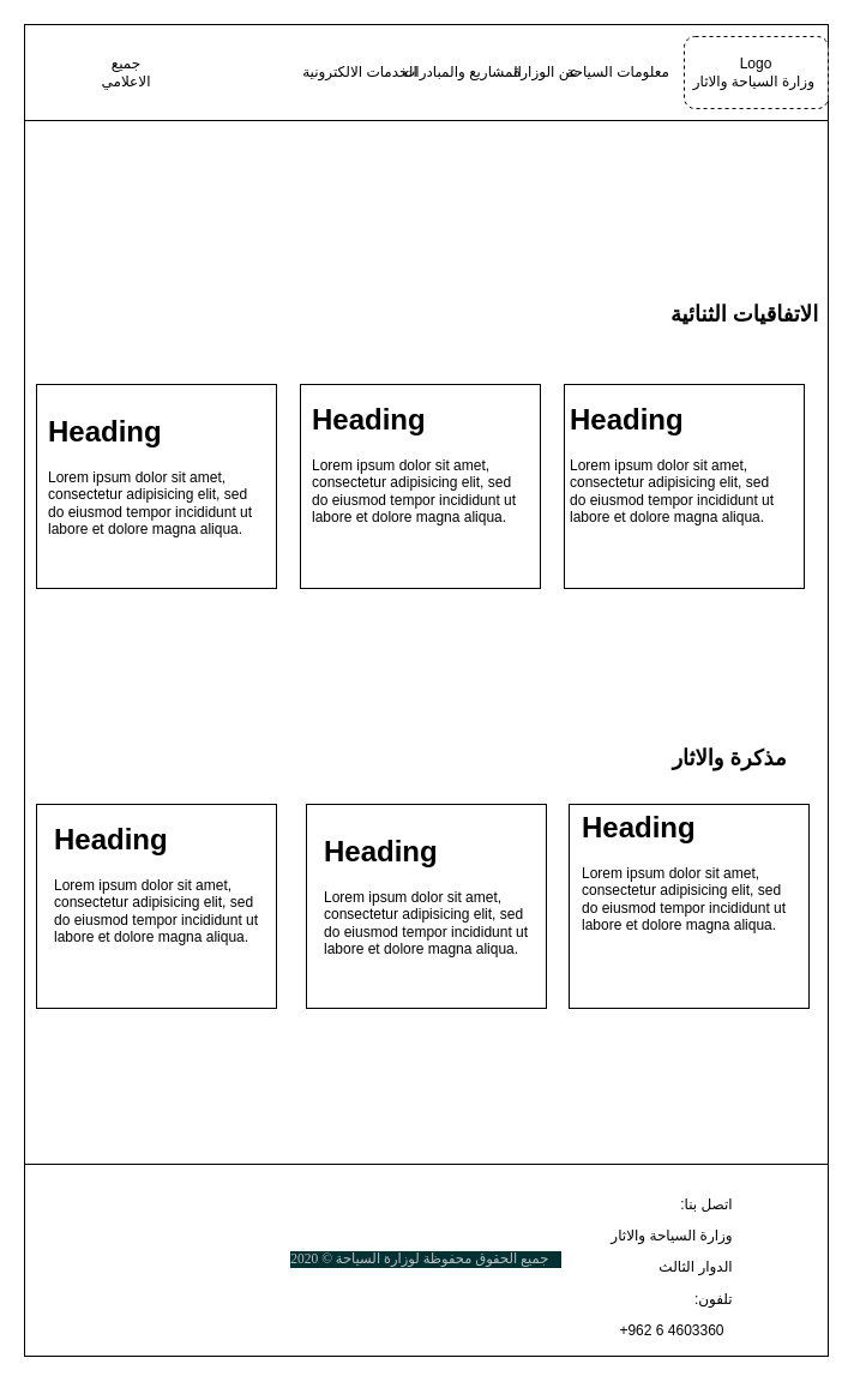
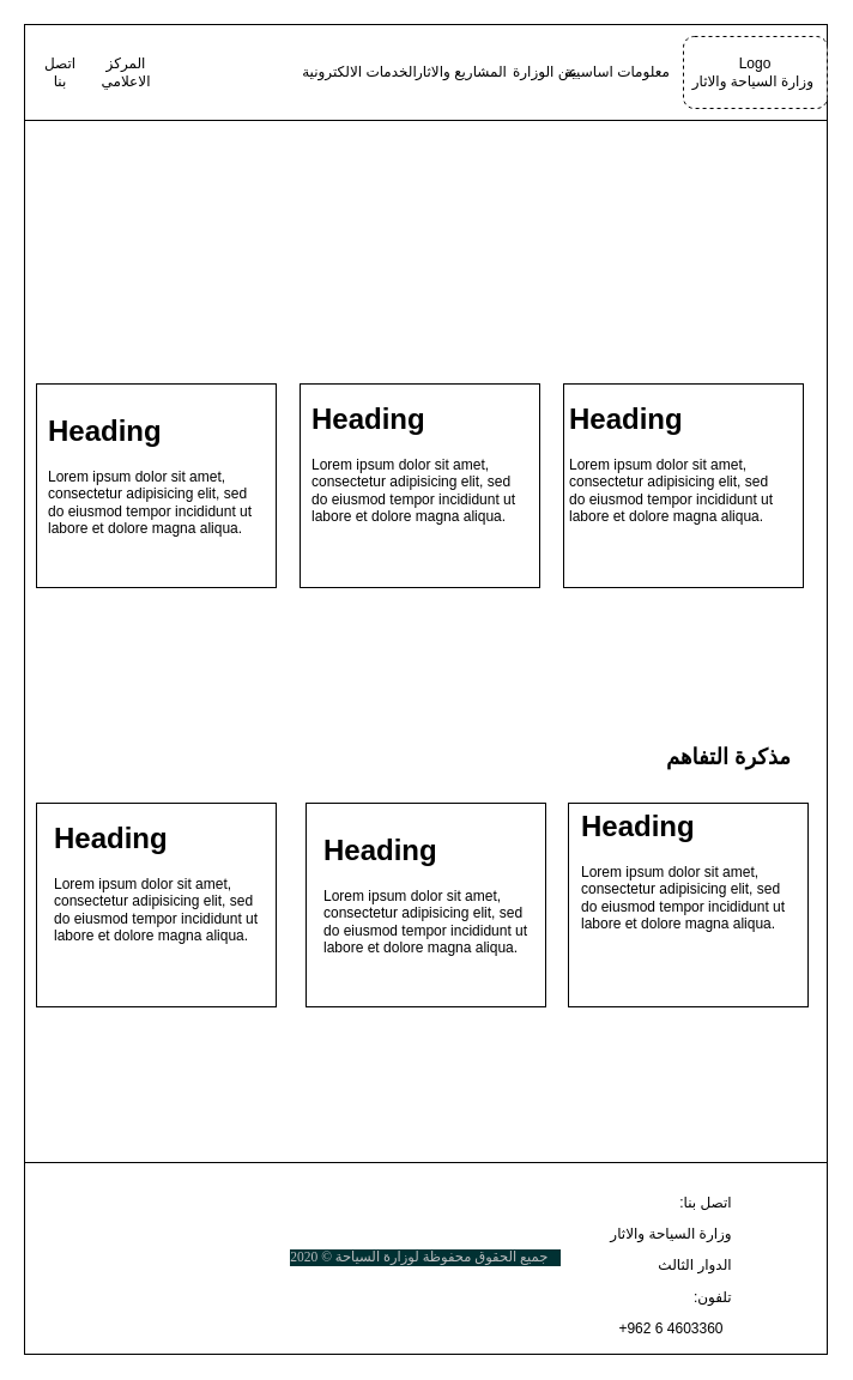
+ <mxCell id="14" value="اتصل بنا" style="text;html=1;strokeColor=none;fillColor=none;align=center;verticalAlign=middle;whiteSpace=wrap;rounded=0;" vertex="1" parent="1"><mxGeometry x="30" y="50" width="40" height="20" as="geometry" /></mxCell>
- <mxCell id="13" value="جميع الاعلامي" style="text;html=1;strokeColor=none;fillColor=none;align=center;verticalAlign=middle;whiteSpace=wrap;rounded=0;" vertex="1" parent="1"><mxGeometry x="70" y="50" width="70" height="20" as="geometry" /></mxCell>
+ <mxCell id="13" value="المركز الاعلامي" style="text;html=1;strokeColor=none;fillColor=none;align=center;verticalAlign=middle;whiteSpace=wrap;rounded=0;" vertex="1" parent="1"><mxGeometry x="70" y="50" width="70" height="20" as="geometry" /></mxCell>
- <mxCell id="11" value="المشاريع والمبادرات" style="text;html=1;strokeColor=none;fillColor=none;align=center;verticalAlign=middle;whiteSpace=wrap;rounded=0;" vertex="1" parent="1"><mxGeometry x="330" y="50" width="110" height="20" as="geometry" /></mxCell>
+ <mxCell id="11" value="المشاريع والاثار" style="text;html=1;strokeColor=none;fillColor=none;align=center;verticalAlign=middle;whiteSpace=wrap;rounded=0;" vertex="1" parent="1"><mxGeometry x="330" y="50" width="110" height="20" as="geometry" /></mxCell>
- <mxCell id="9" value="معلومات السياحة" style="text;html=1;strokeColor=none;fillColor=none;align=center;verticalAlign=middle;whiteSpace=wrap;rounded=0;" vertex="1" parent="1"><mxGeometry x="470" y="50" width="90" height="20" as="geometry" /></mxCell>
+ <mxCell id="9" value="معلومات اساسيية" style="text;html=1;strokeColor=none;fillColor=none;align=center;verticalAlign=middle;whiteSpace=wrap;rounded=0;" vertex="1" parent="1"><mxGeometry x="470" y="50" width="90" height="20" as="geometry" /></mxCell>
- <mxCell id="7" value="&lt;font style=&quot;font-size: 18px&quot;&gt;الاتفاقيات الثنائية&lt;/font&gt;" style="text;strokeColor=none;fillColor=none;html=1;fontSize=24;fontStyle=1;verticalAlign=middle;align=center;" parent="1" vertex="1"><mxGeometry x="570" y="240" width="100" height="40" as="geometry" /></mxCell>
- <mxCell id="8" value="&lt;span style=&quot;font-size: 18px&quot;&gt;مذكرة والاثار&amp;nbsp;&lt;/span&gt;" style="text;strokeColor=none;fillColor=none;html=1;fontSize=24;fontStyle=1;verticalAlign=middle;align=center;" parent="1" vertex="1"><mxGeometry x="560" y="610" width="100" height="40" as="geometry" /></mxCell>
+ <mxCell id="8" value="&lt;span style=&quot;font-size: 18px&quot;&gt;مذكرة التفاهم&amp;nbsp;&lt;/span&gt;" style="text;strokeColor=none;fillColor=none;html=1;fontSize=24;fontStyle=1;verticalAlign=middle;align=center;" parent="1" vertex="1"><mxGeometry x="560" y="610" width="100" height="40" as="geometry" /></mxCell>
